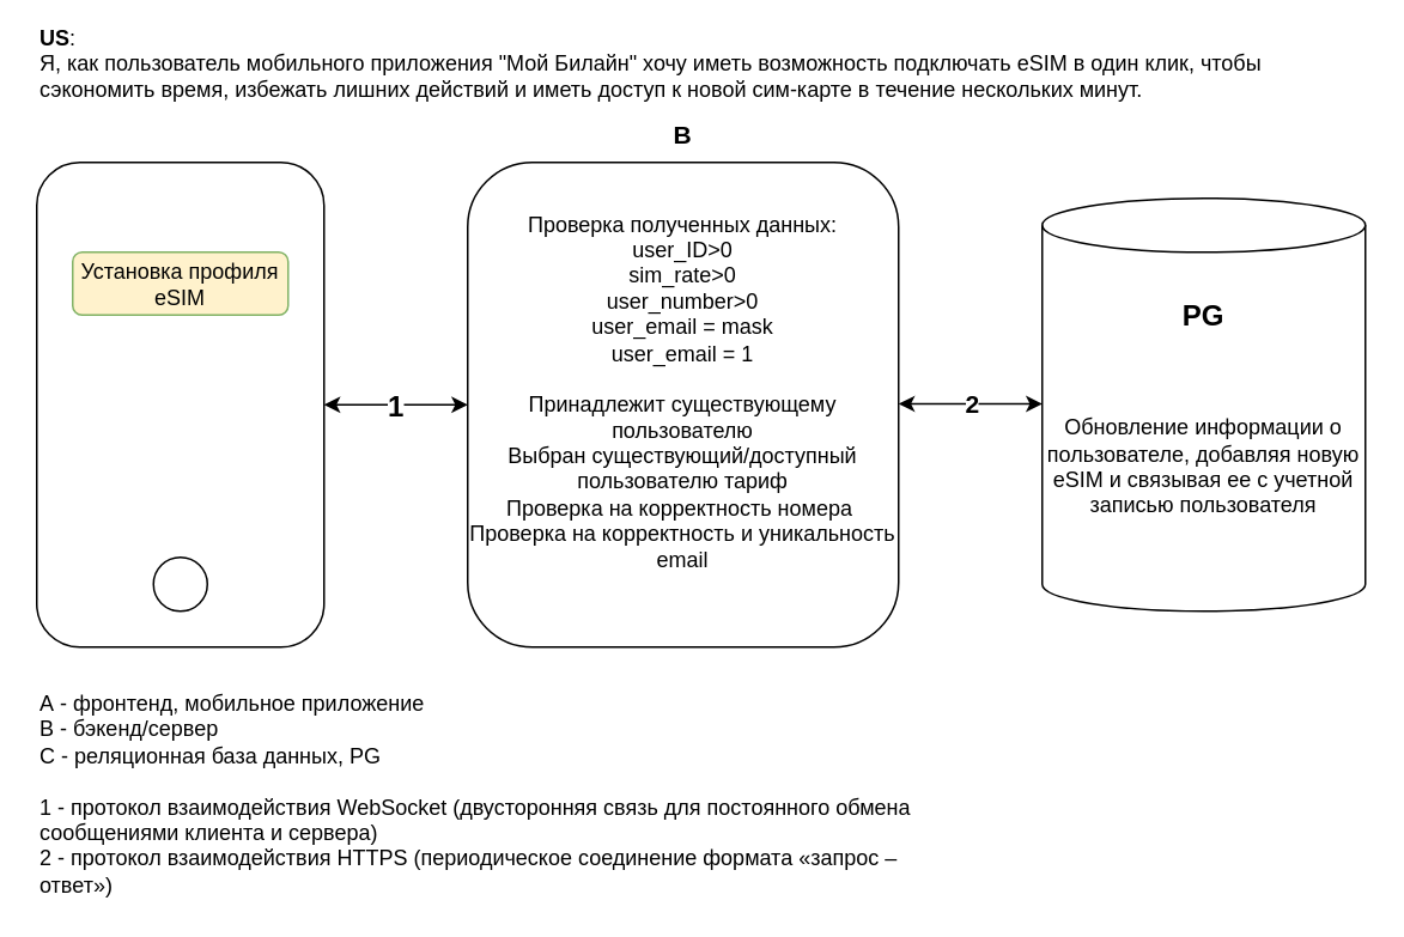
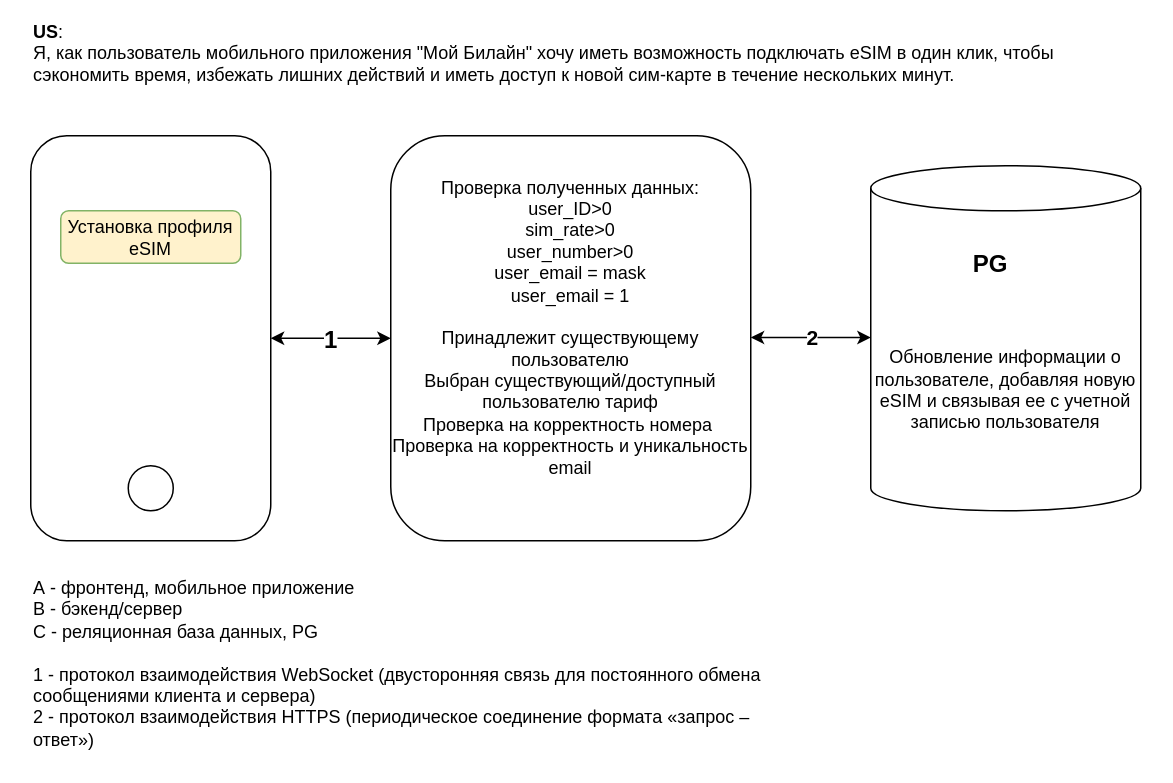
- <mxCell id="13" value="&lt;span style=&quot;font-size: 14px;&quot;&gt;&lt;b&gt;B&lt;/b&gt;&lt;/span&gt;" style="text;html=1;align=center;verticalAlign=middle;whiteSpace=wrap;rounded=0;" vertex="1" parent="1"><mxGeometry x="350" y="60" width="60" height="30" as="geometry" /></mxCell>
- <mxCell id="10" value="&lt;b&gt;&lt;font style=&quot;font-size: 16px;&quot;&gt;PG&lt;/font&gt;&lt;/b&gt;" style="text;html=1;align=center;verticalAlign=middle;whiteSpace=wrap;rounded=0;" vertex="1" parent="1"><mxGeometry x="640" y="160" width="60" height="30" as="geometry" /></mxCell>
+ <mxCell id="10" value="&lt;b&gt;&lt;font style=&quot;font-size: 16px;&quot;&gt;PG&lt;/font&gt;&lt;/b&gt;" style="text;html=1;align=center;verticalAlign=middle;whiteSpace=wrap;rounded=0;" vertex="1" parent="1"><mxGeometry x="630" y="160" width="60" height="30" as="geometry" /></mxCell>
